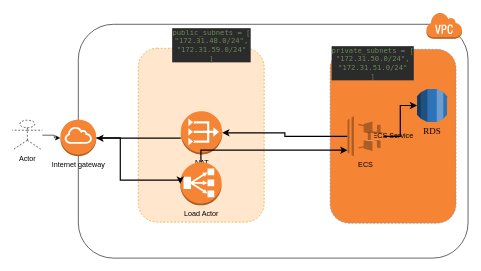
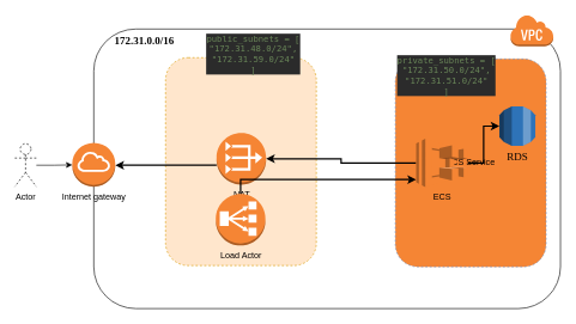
+ <mxCell id="19" value="&lt;b&gt;&lt;font style=&quot;font-size: 15px;&quot; face=&quot;Garamond&quot;&gt;172.31.0.0/16&lt;/font&gt;&lt;/b&gt;" style="text;html=1;align=center;verticalAlign=middle;resizable=0;points=[];autosize=1;strokeColor=none;fillColor=none;" vertex="1" parent="1"><mxGeometry x="145" y="40" width="110" height="30" as="geometry" /></mxCell>
- <mxCell id="13" value="Actor" style="shape=umlActor;verticalLabelPosition=bottom;verticalAlign=top;html=1;outlineConnect=0;dashed=1;" vertex="1" parent="1"><mxGeometry x="20" y="200" width="50" height="50" as="geometry" /></mxCell>
+ <mxCell id="13" value="Actor" style="shape=umlActor;verticalLabelPosition=bottom;verticalAlign=top;html=1;outlineConnect=0;dashed=1;" vertex="1" parent="1"><mxGeometry x="20" y="200" width="30" height="60" as="geometry" /></mxCell>
- <mxCell id="16" value="ECS" style="outlineConnect=0;dashed=0;verticalLabelPosition=bottom;verticalAlign=top;align=center;html=1;shape=mxgraph.aws3.ecs;fillColor=#F58534;gradientColor=none;" vertex="1" parent="1"><mxGeometry x="579" y="193" width="60" height="67.5" as="geometry" /></mxCell>
+ <mxCell id="16" value="ECS" style="outlineConnect=0;dashed=0;verticalLabelPosition=bottom;verticalAlign=top;align=center;html=1;shape=mxgraph.aws3.ecs;fillColor=#F58534;gradientColor=none;" vertex="1" parent="1"><mxGeometry x="579" y="193" width="72" height="67.5" as="geometry" /></mxCell>
- <mxCell id="10" style="edgeStyle=orthogonalEdgeStyle;rounded=0;orthogonalLoop=1;jettySize=auto;html=1;entryX=0;entryY=0.5;entryDx=0;entryDy=0;entryPerimeter=0;strokeWidth=2;" edge="1" parent="1" source="11" target="9"><mxGeometry relative="1" as="geometry"><Array as="points"><mxPoint x="200" y="230" /><mxPoint x="200" y="300" /><mxPoint x="300" y="300" /></Array></mxGeometry></mxCell>
